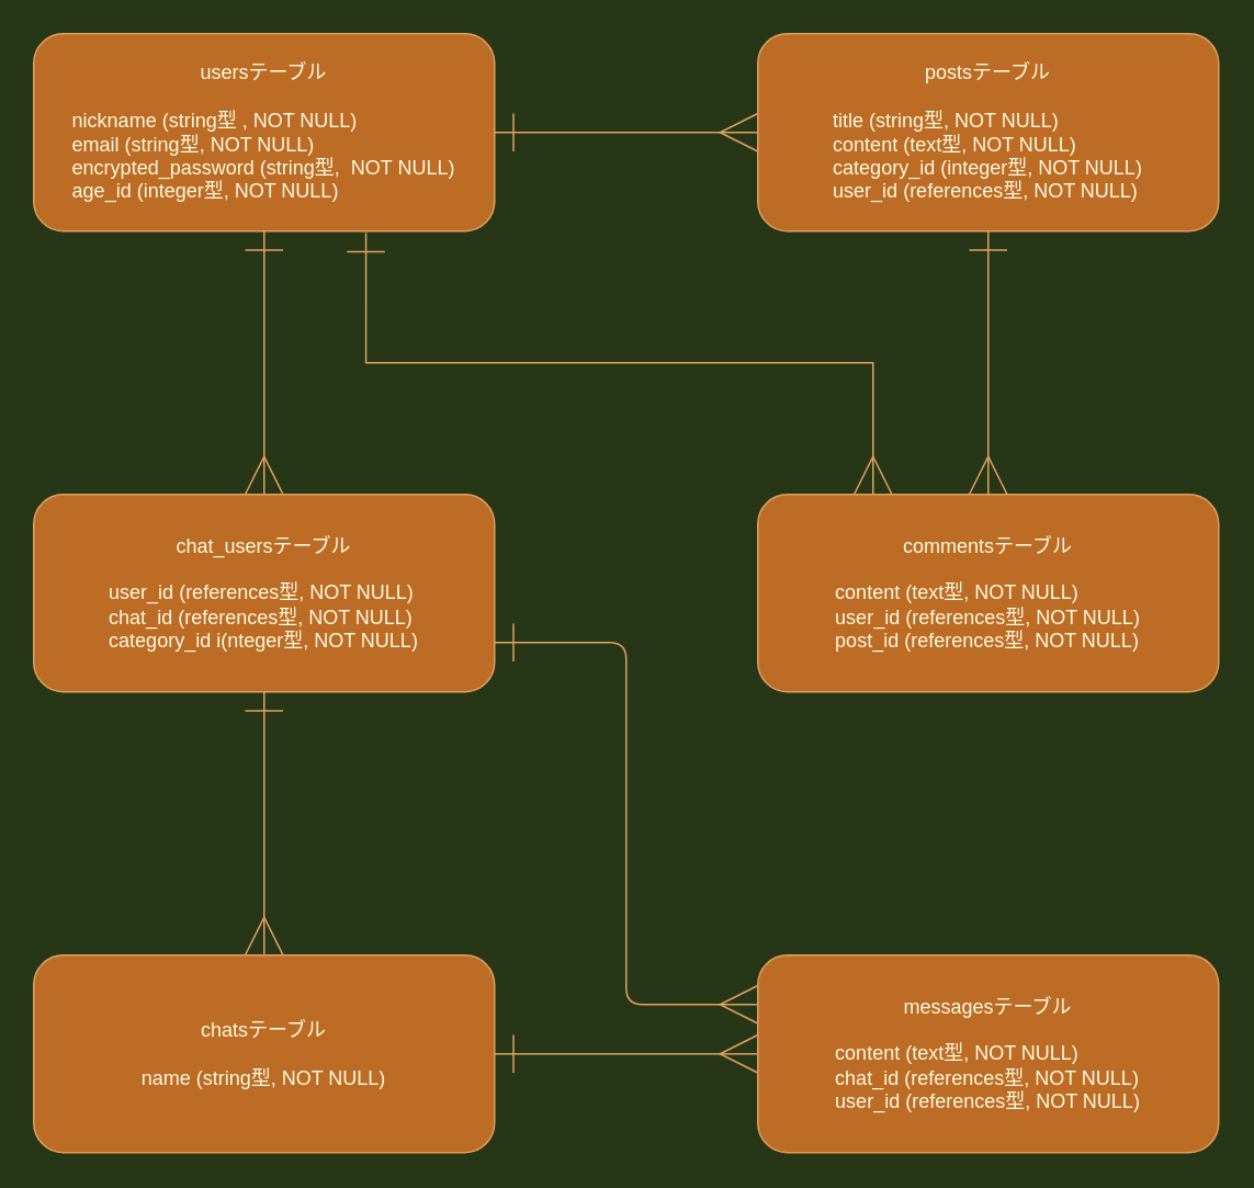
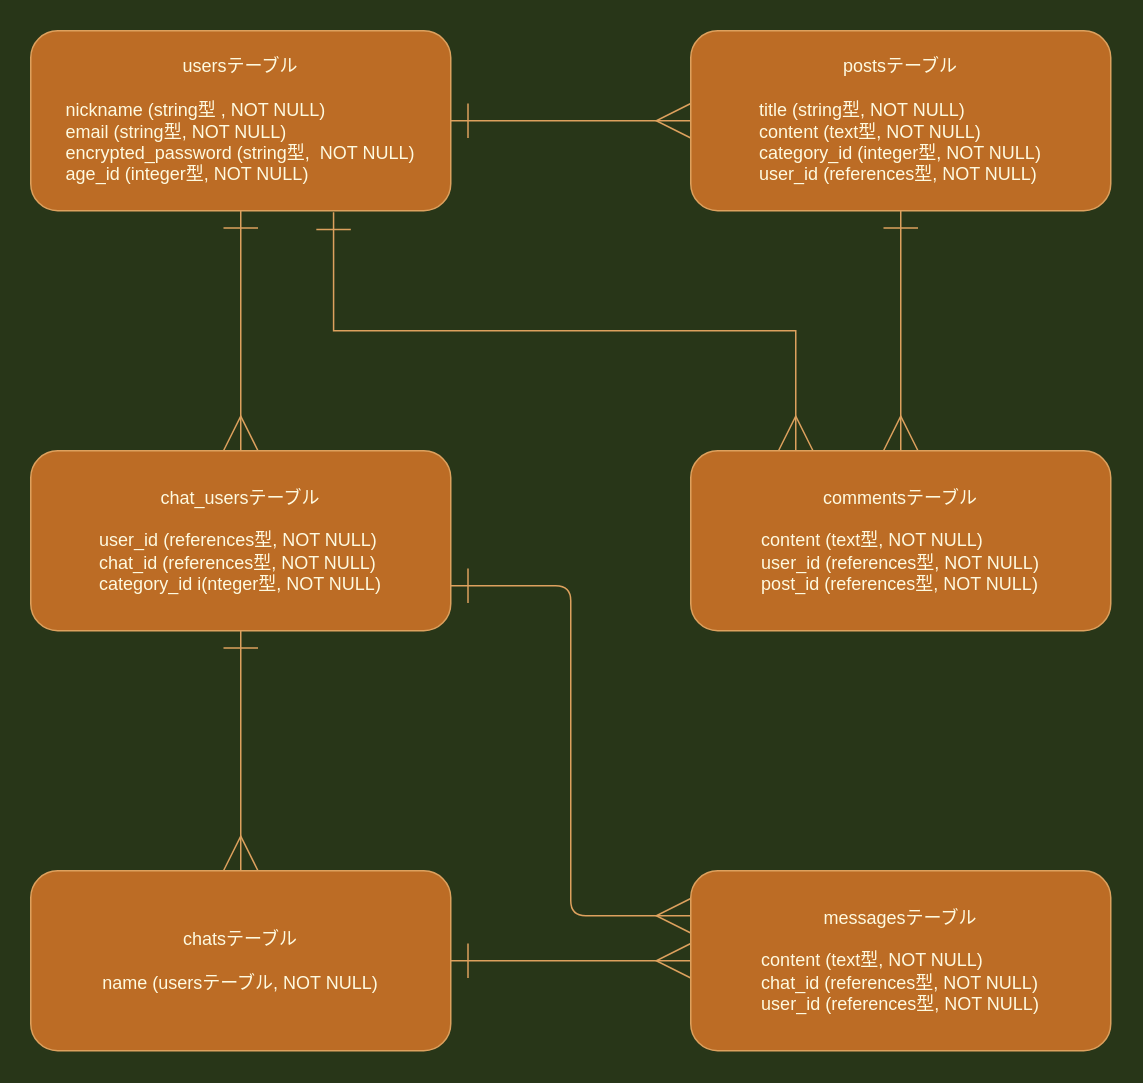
- <mxCell id="13" value="chatsテーブル&lt;br&gt;&lt;br&gt;&lt;div style=&quot;text-align: left&quot;&gt;&lt;span&gt;name (string型, NOT NULL)&lt;/span&gt;&lt;/div&gt;" style="rounded=1;whiteSpace=wrap;html=1;fillColor=#BC6C25;strokeColor=#DDA15E;fontColor=#FEFAE0;" vertex="1" parent="1"><mxGeometry x="20" y="580" width="280" height="120" as="geometry" /></mxCell>
+ <mxCell id="13" value="chatsテーブル&lt;br&gt;&lt;br&gt;&lt;div style=&quot;text-align: left&quot;&gt;&lt;span&gt;name (usersテーブル, NOT NULL)&lt;/span&gt;&lt;/div&gt;" style="rounded=1;whiteSpace=wrap;html=1;fillColor=#BC6C25;strokeColor=#DDA15E;fontColor=#FEFAE0;" vertex="1" parent="1"><mxGeometry x="20" y="580" width="280" height="120" as="geometry" /></mxCell>
